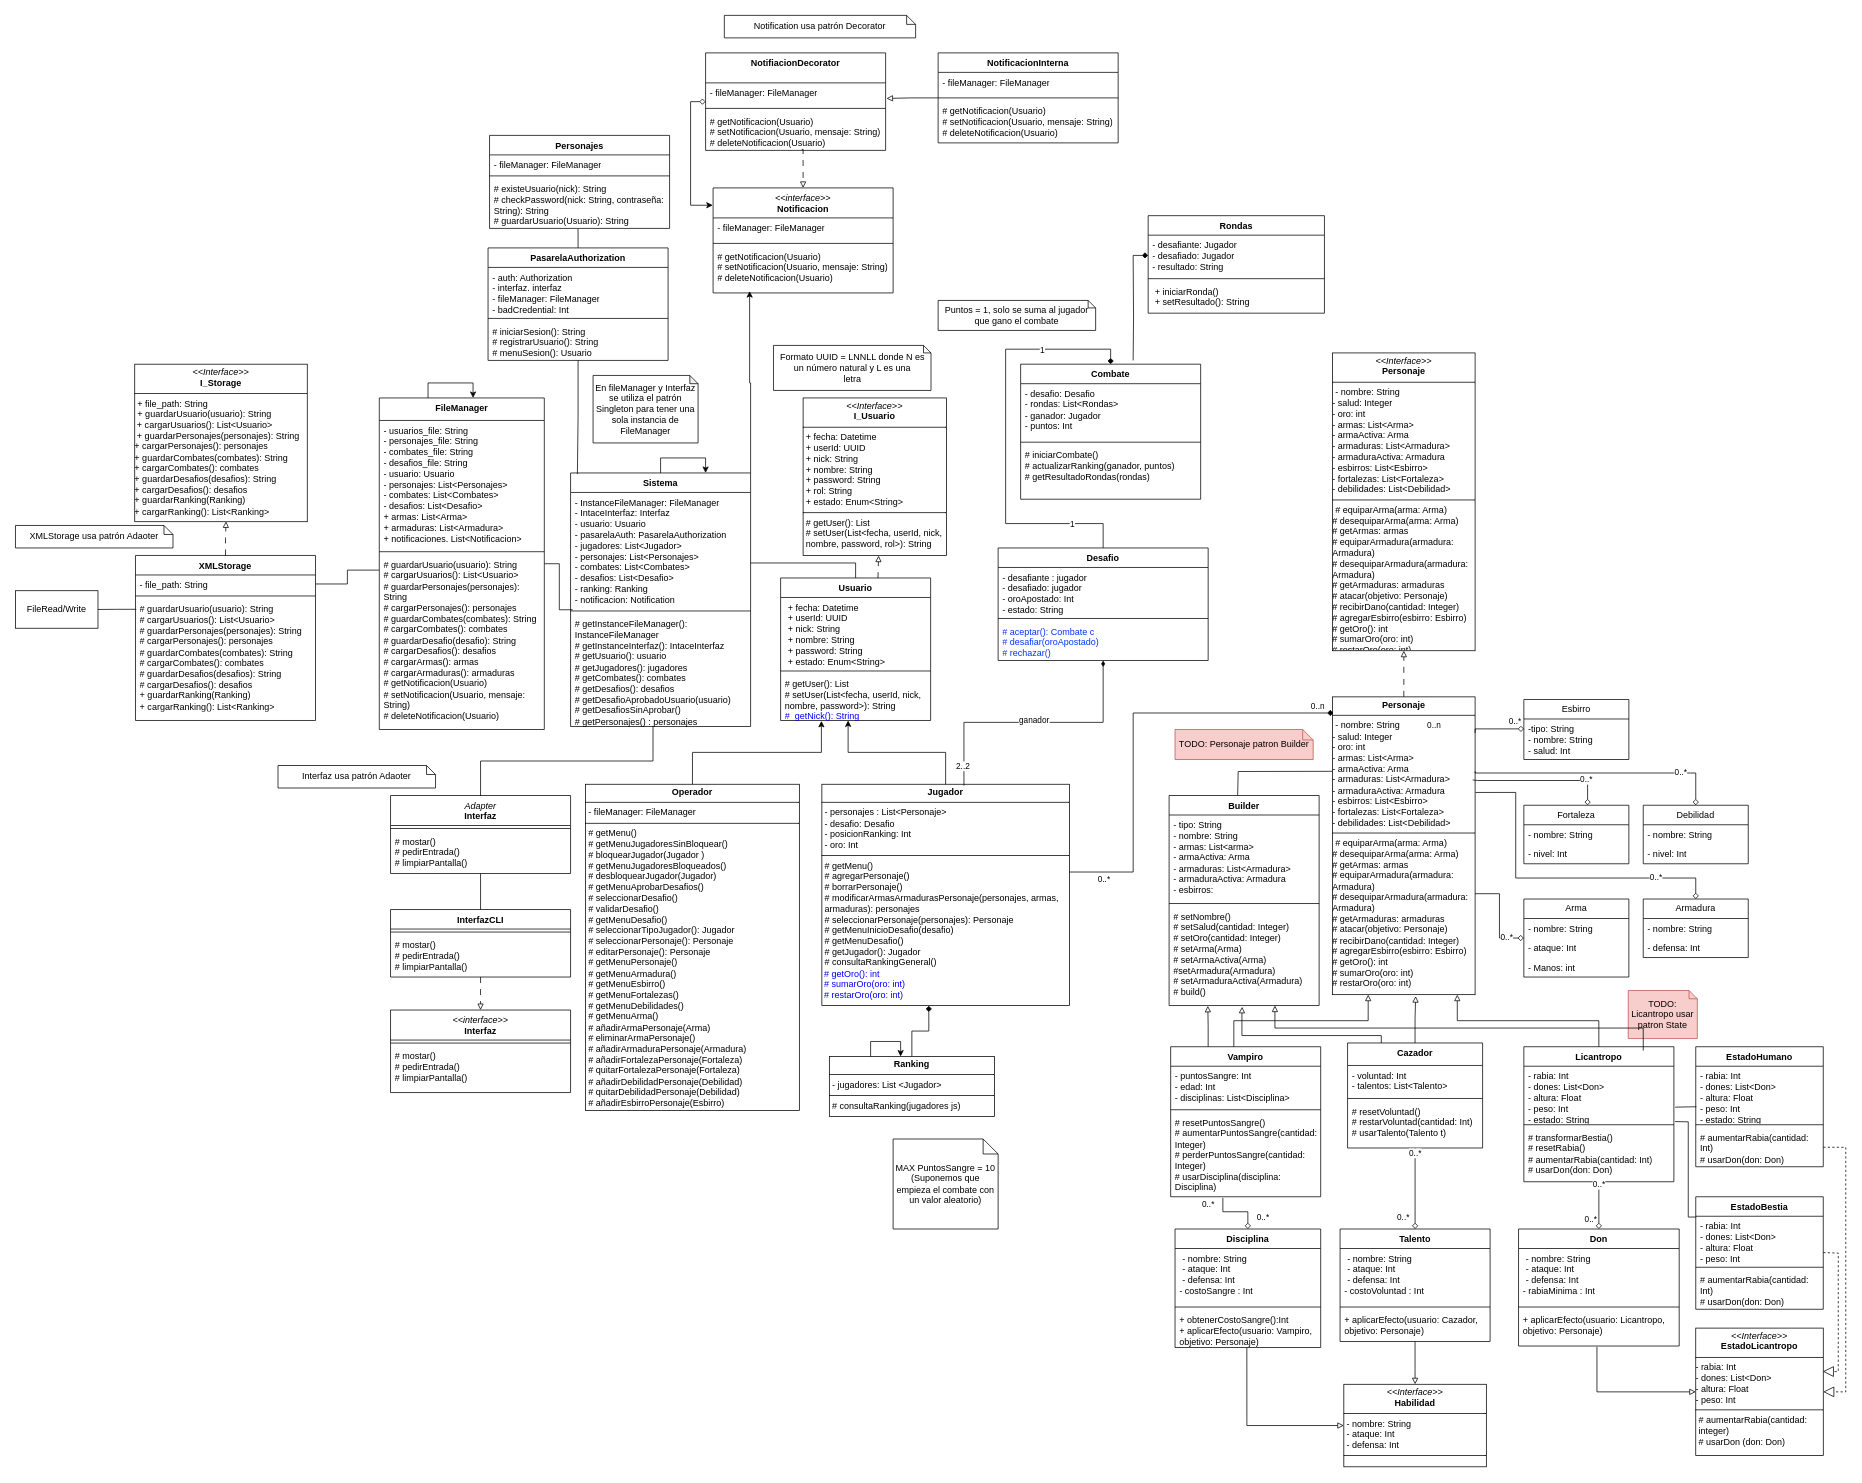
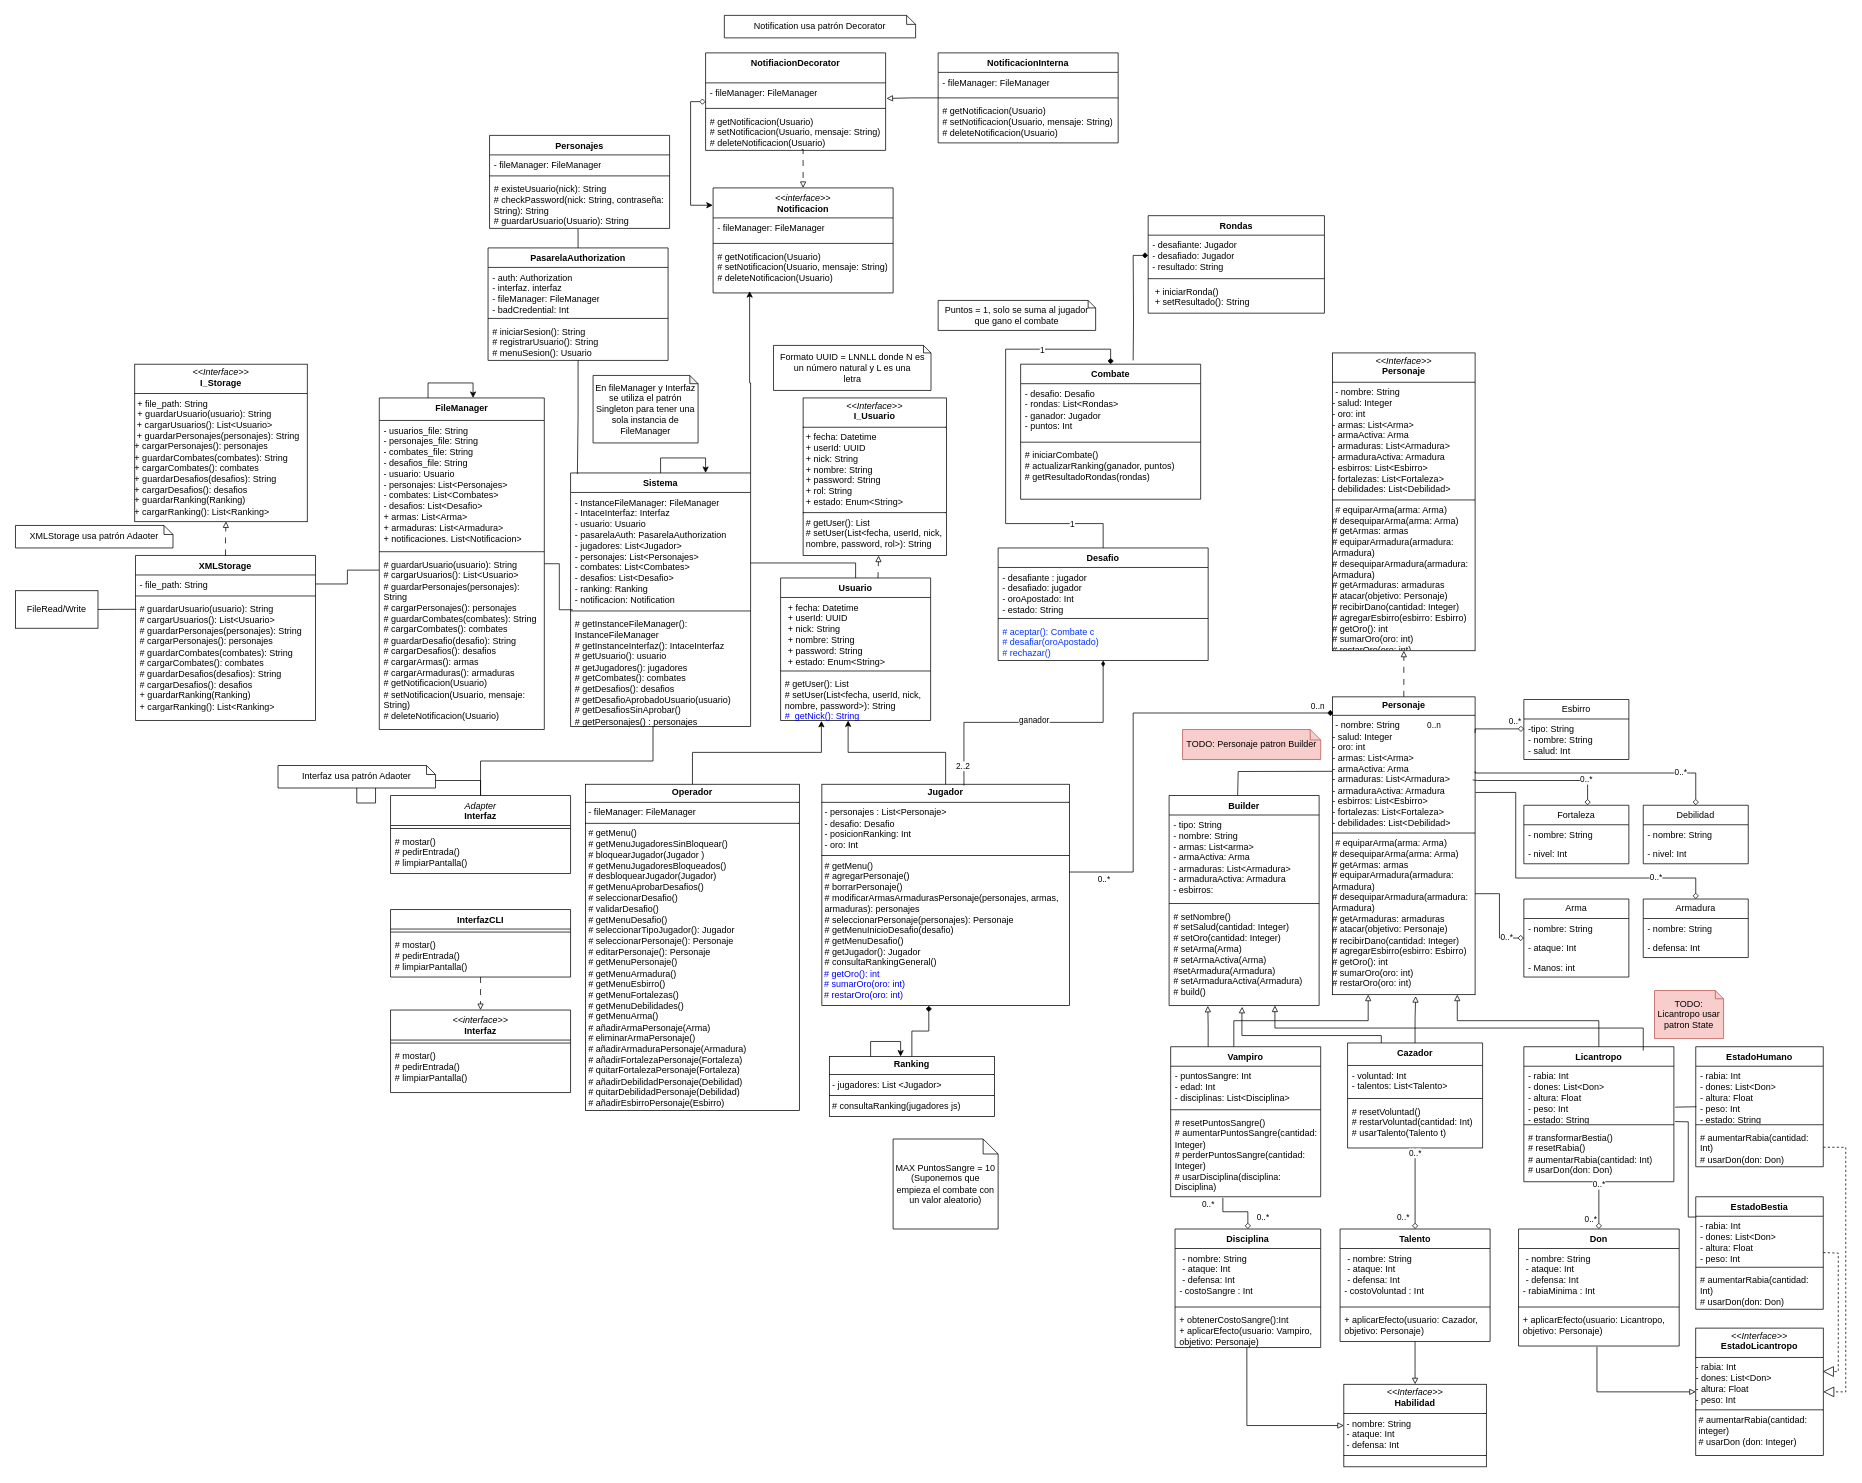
- <mxCell id="169" value="TODO: Personaje patron Builder" style="shape=note;size=14;whiteSpace=wrap;html=1;fillColor=#f8cecc;strokeColor=#b85450;" parent="1" vertex="1"><mxGeometry x="1565.84" y="972" width="184.16" height="40" as="geometry" /></mxCell>
+ <mxCell id="169" value="TODO: Personaje patron Builder" style="shape=note;size=14;whiteSpace=wrap;html=1;fillColor=#f8cecc;strokeColor=#b85450;" parent="1" vertex="1"><mxGeometry x="1575.84" y="972" width="184.16" height="40" as="geometry" /></mxCell>
- <mxCell id="115" style="edgeStyle=orthogonalEdgeStyle;rounded=0;orthogonalLoop=1;jettySize=auto;html=1;endArrow=none;startFill=0;" parent="1" source="119" target="108" edge="1"><mxGeometry relative="1" as="geometry" /></mxCell>
+ <mxCell id="115" style="edgeStyle=orthogonalEdgeStyle;rounded=0;orthogonalLoop=1;jettySize=auto;html=1;endArrow=none;startFill=0;" parent="1" source="119" target="170" edge="1"><mxGeometry relative="1" as="geometry" /></mxCell>
- <mxCell id="168" value="TODO: Licantropo usar patron State" style="shape=note;size=11;whiteSpace=wrap;html=1;fillColor=#f8cecc;strokeColor=#b85450;" parent="1" vertex="1"><mxGeometry x="2170" y="1320" width="92.08" height="64" as="geometry" /></mxCell>
+ <mxCell id="168" value="TODO: Licantropo usar patron State" style="shape=note;size=11;whiteSpace=wrap;html=1;fillColor=#f8cecc;strokeColor=#b85450;" parent="1" vertex="1"><mxGeometry x="2205" y="1320" width="92.08" height="64" as="geometry" /></mxCell>
- <mxCell id="192" value="&lt;p style=&quot;margin:0px;margin-top:4px;text-align:center;&quot;&gt;&lt;i&gt;&amp;lt;&amp;lt;Interface&amp;gt;&amp;gt;&lt;/i&gt;&lt;br&gt;&lt;b&gt;EstadoLicantropo&lt;/b&gt;&lt;/p&gt;&lt;hr size=&quot;1&quot; style=&quot;border-style:solid;&quot;&gt;&lt;div&gt;- rabia: Int&lt;/div&gt;&lt;div&gt;- dones: List&amp;lt;Don&amp;gt;&lt;/div&gt;&lt;div&gt;- altura: Float&lt;div&gt;- peso: Int&lt;/div&gt;&lt;/div&gt;&lt;hr size=&quot;1&quot; style=&quot;border-style:solid;&quot;&gt;&lt;p style=&quot;margin:0px;margin-left:4px;&quot;&gt;# aumentarRabia(cantidad: integer)&lt;/p&gt;&lt;p style=&quot;margin:0px;margin-left:4px;&quot;&gt;# usarDon (don: Don)&lt;/p&gt;" style="verticalAlign=top;align=left;overflow=fill;html=1;whiteSpace=wrap;" parent="1" vertex="1"><mxGeometry x="2260" y="1770" width="170" height="170" as="geometry" /></mxCell>
+ <mxCell id="192" value="&lt;p style=&quot;margin:0px;margin-top:4px;text-align:center;&quot;&gt;&lt;i&gt;&amp;lt;&amp;lt;Interface&amp;gt;&amp;gt;&lt;/i&gt;&lt;br&gt;&lt;b&gt;EstadoLicantropo&lt;/b&gt;&lt;/p&gt;&lt;hr size=&quot;1&quot; style=&quot;border-style:solid;&quot;&gt;&lt;div&gt;- rabia: Int&lt;/div&gt;&lt;div&gt;- dones: List&amp;lt;Don&amp;gt;&lt;/div&gt;&lt;div&gt;- altura: Float&lt;div&gt;- peso: Int&lt;/div&gt;&lt;/div&gt;&lt;hr size=&quot;1&quot; style=&quot;border-style:solid;&quot;&gt;&lt;p style=&quot;margin:0px;margin-left:4px;&quot;&gt;# aumentarRabia(cantidad: integer)&lt;/p&gt;&lt;p style=&quot;margin:0px;margin-left:4px;&quot;&gt;# usarDon (don: Integer)&lt;/p&gt;" style="verticalAlign=top;align=left;overflow=fill;html=1;whiteSpace=wrap;" parent="1" vertex="1"><mxGeometry x="2260" y="1770" width="170" height="170" as="geometry" /></mxCell>
